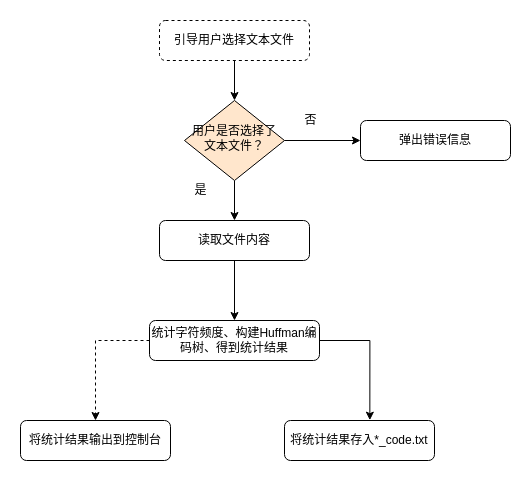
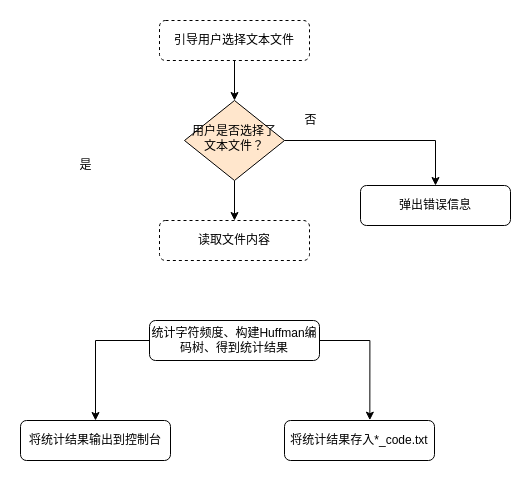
- <mxCell id="7" value="弹出错误信息" style="rounded=1;whiteSpace=wrap;html=1;fontSize=12;glass=0;strokeWidth=1;shadow=0;" parent="1" vertex="1"><mxGeometry x="360" y="120" width="150" height="40" as="geometry" /></mxCell>
+ <mxCell id="7" value="弹出错误信息" style="rounded=1;whiteSpace=wrap;html=1;fontSize=12;glass=0;strokeWidth=1;shadow=0;" parent="1" vertex="1"><mxGeometry x="360" y="185" width="150" height="40" as="geometry" /></mxCell>
- <mxCell id="16" value="是" style="text;html=1;align=center;verticalAlign=middle;resizable=0;points=[];autosize=1;strokeColor=none;fillColor=none;" vertex="1" parent="1"><mxGeometry x="185" y="180" width="30" height="20" as="geometry" /></mxCell>
+ <mxCell id="16" value="是" style="text;html=1;align=center;verticalAlign=middle;resizable=0;points=[];autosize=1;strokeColor=none;fillColor=none;" vertex="1" parent="1"><mxGeometry x="70" y="155" width="30" height="20" as="geometry" /></mxCell>
- <mxCell id="9" value="读取文件内容" style="rounded=1;whiteSpace=wrap;html=1;fontSize=12;glass=0;strokeWidth=1;shadow=0;" parent="1" vertex="1"><mxGeometry x="159" y="220" width="150" height="40" as="geometry" /></mxCell>
+ <mxCell id="9" value="读取文件内容" style="rounded=1;whiteSpace=wrap;html=1;fontSize=12;glass=0;strokeWidth=1;shadow=0;dashed=1;" parent="1" vertex="1"><mxGeometry x="159" y="220" width="150" height="40" as="geometry" /></mxCell>
- <mxCell id="8" style="edgeStyle=orthogonalEdgeStyle;rounded=0;orthogonalLoop=1;jettySize=auto;html=1;exitX=0.5;exitY=1;exitDx=0;exitDy=0;entryX=0.5;entryY=0;entryDx=0;entryDy=0;" parent="1" source="9" target="12" edge="1"><mxGeometry relative="1" as="geometry" /></mxCell>
- <mxCell id="10" style="edgeStyle=orthogonalEdgeStyle;rounded=0;orthogonalLoop=1;jettySize=auto;html=1;exitX=0;exitY=0.5;exitDx=0;exitDy=0;entryX=0.5;entryY=0;entryDx=0;entryDy=0;dashed=1;" parent="1" source="12" target="13" edge="1"><mxGeometry relative="1" as="geometry" /></mxCell>
+ <mxCell id="10" style="edgeStyle=orthogonalEdgeStyle;rounded=0;orthogonalLoop=1;jettySize=auto;html=1;exitX=0;exitY=0.5;exitDx=0;exitDy=0;entryX=0.5;entryY=0;entryDx=0;entryDy=0;" parent="1" source="12" target="13" edge="1"><mxGeometry relative="1" as="geometry" /></mxCell>
